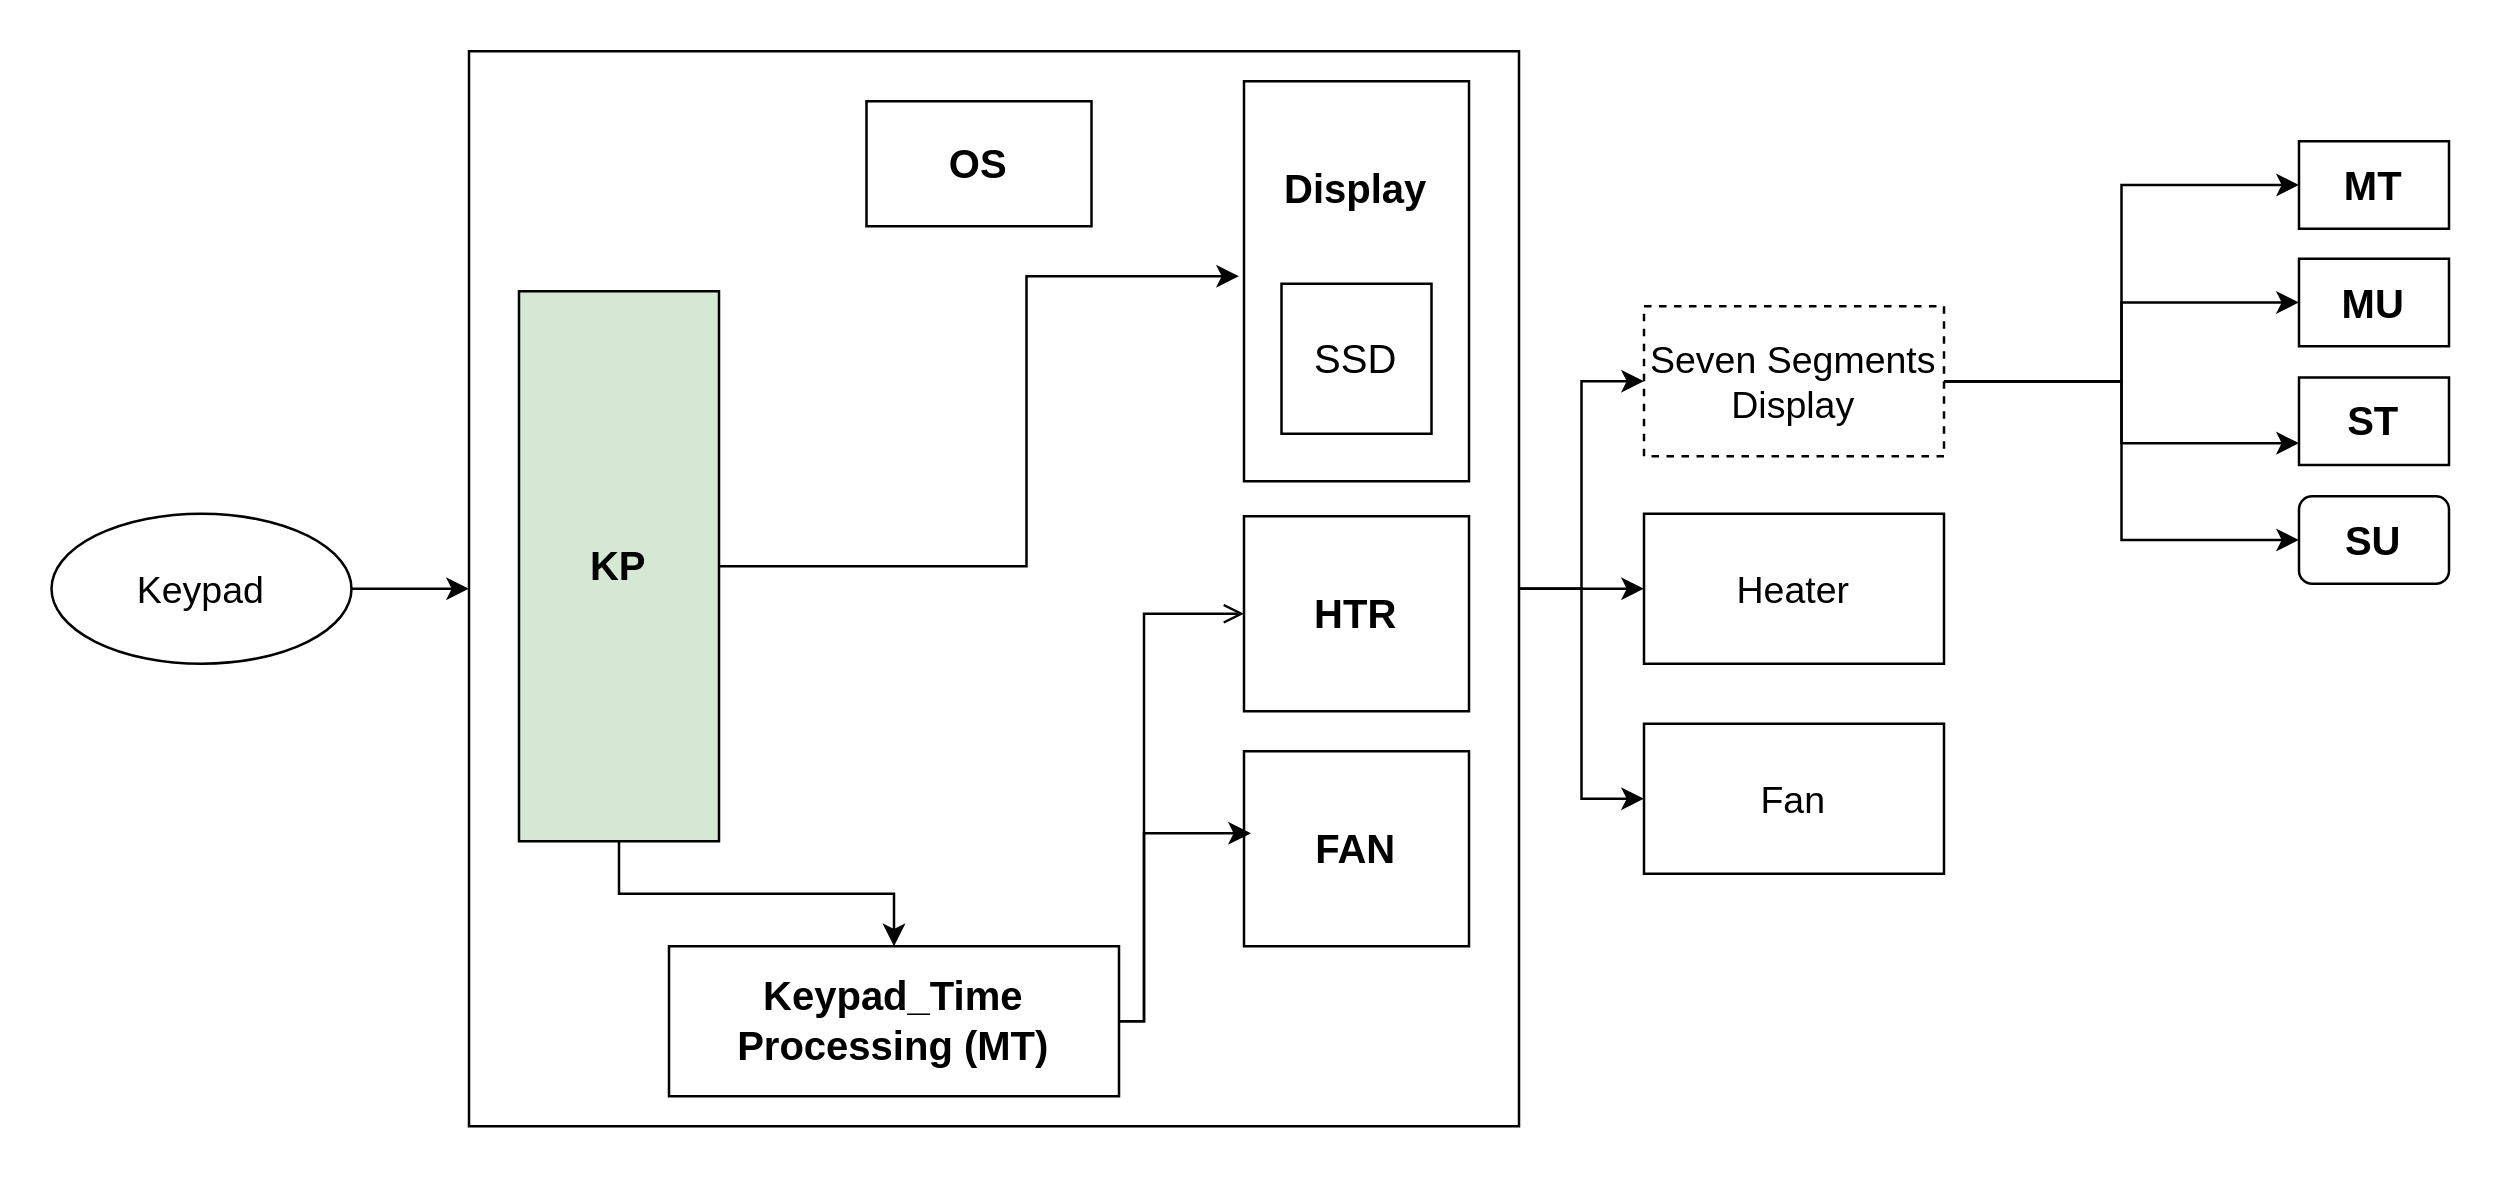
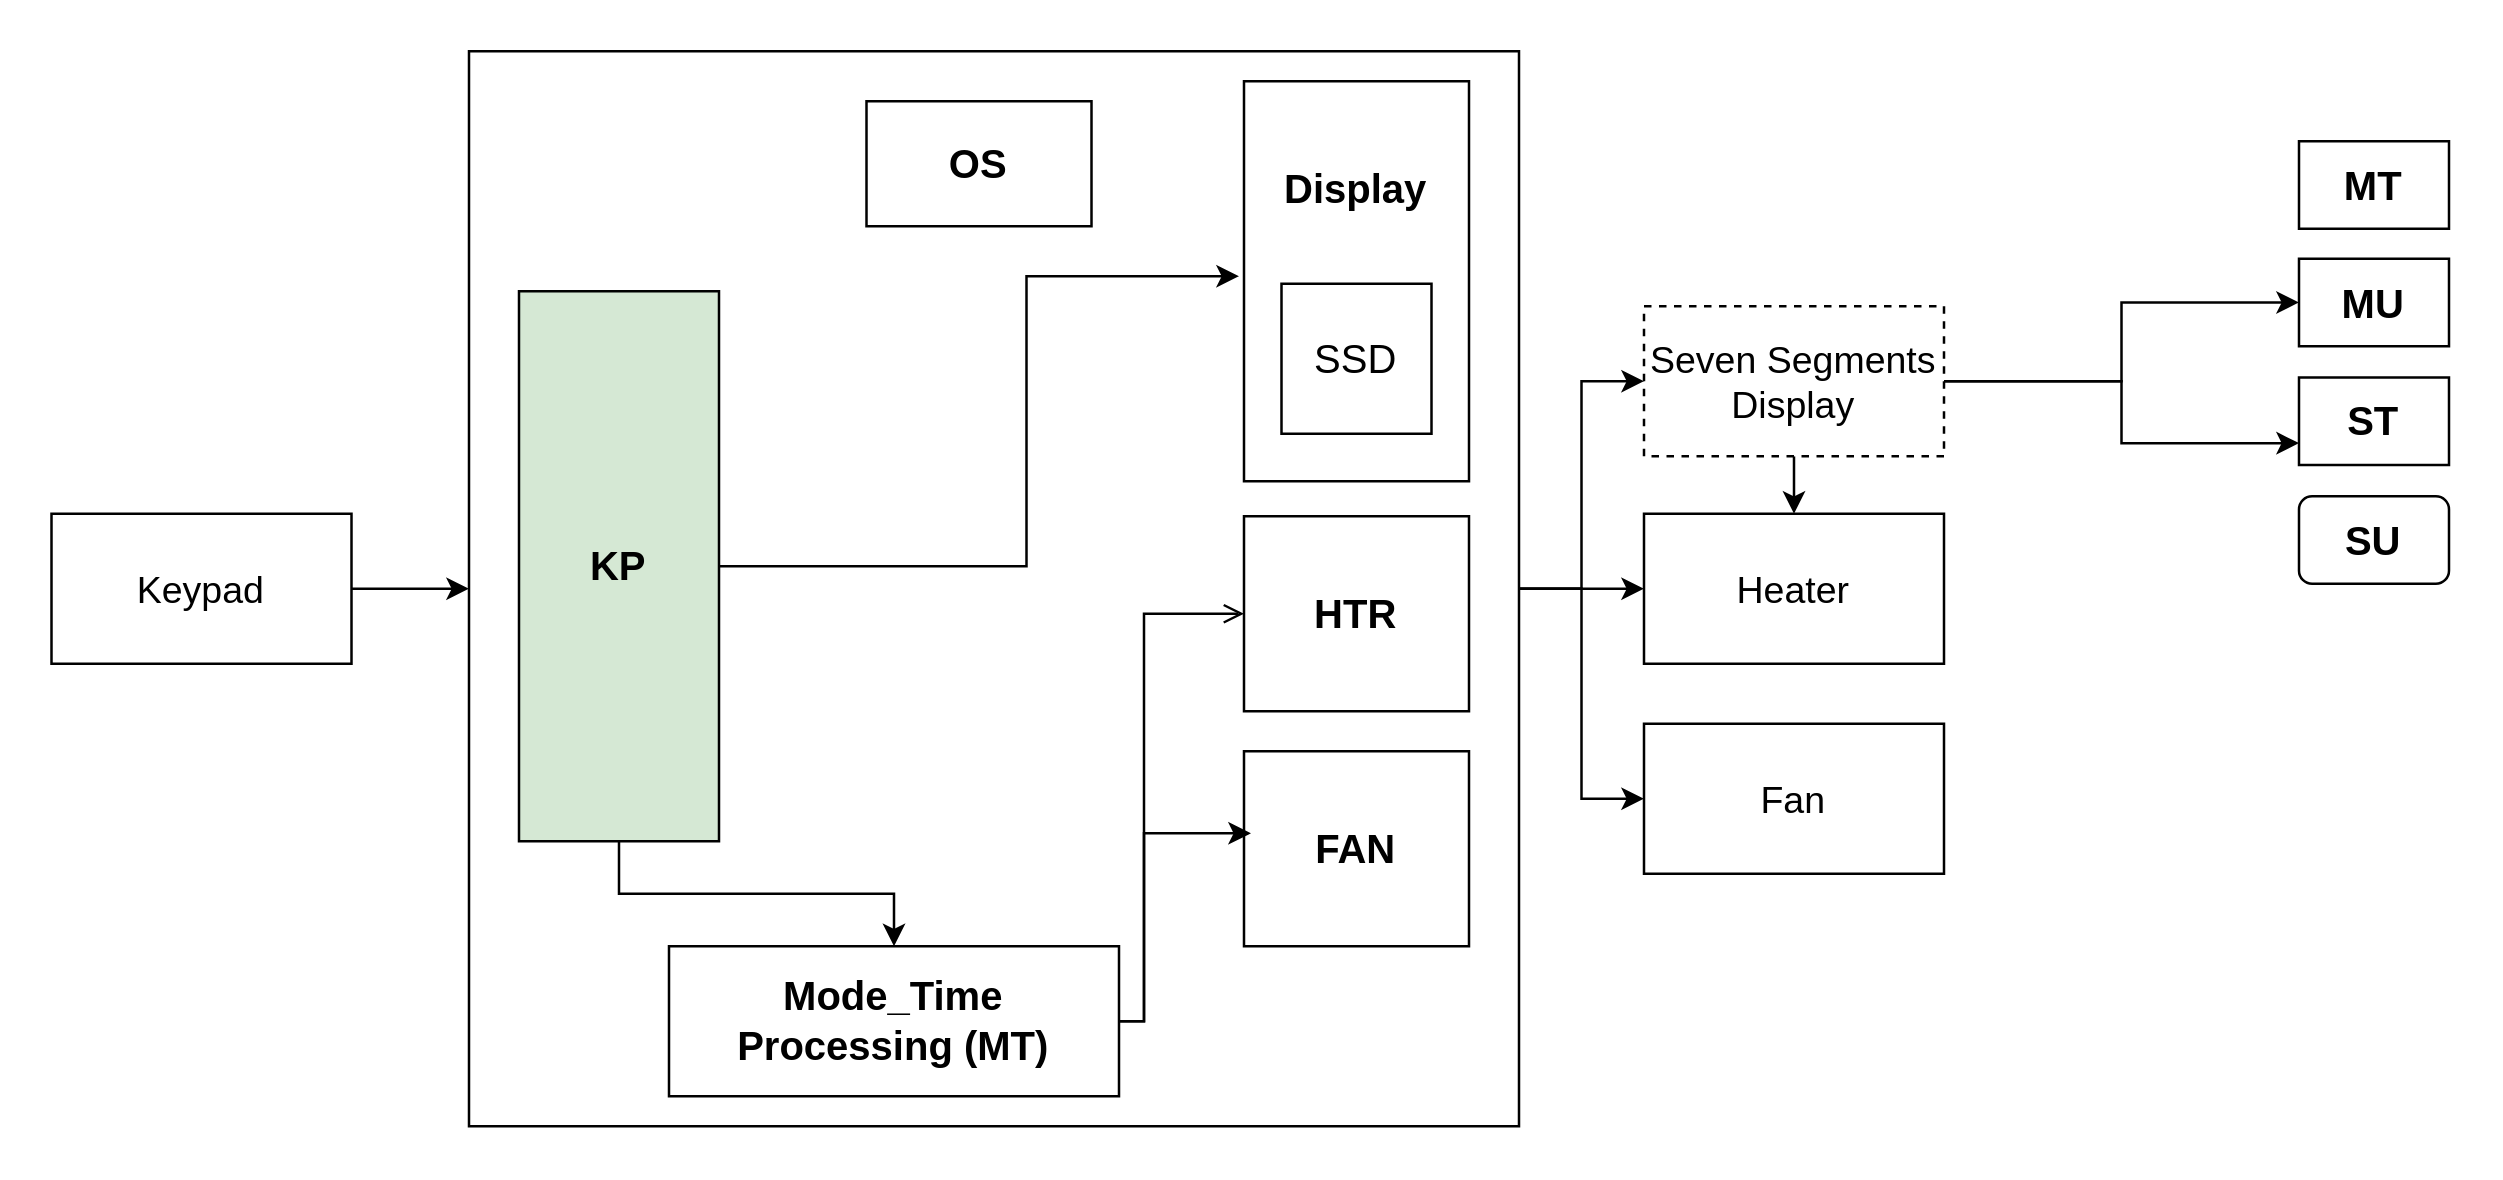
- <mxCell id="2" style="edgeStyle=orthogonalEdgeStyle;rounded=0;orthogonalLoop=1;jettySize=auto;html=1;entryX=0;entryY=0.5;entryDx=0;entryDy=0;" edge="1" parent="1" source="6" target="27"><mxGeometry relative="1" as="geometry"><mxPoint x="878" y="77.5" as="targetPoint" /></mxGeometry></mxCell>
- <mxCell id="5" style="edgeStyle=orthogonalEdgeStyle;rounded=0;orthogonalLoop=1;jettySize=auto;html=1;entryX=0;entryY=0.5;entryDx=0;entryDy=0;" edge="1" parent="1" source="6" target="30"><mxGeometry relative="1" as="geometry"><mxPoint x="878" y="219.5" as="targetPoint" /></mxGeometry></mxCell>
+ <mxCell id="5" style="edgeStyle=orthogonalEdgeStyle;rounded=0;orthogonalLoop=1;jettySize=auto;html=1;" edge="1" parent="1" source="6" target="9"><mxGeometry relative="1" as="geometry"><mxPoint x="878" y="219.5" as="targetPoint" /></mxGeometry></mxCell>
- <mxCell id="8" value="Keypad" style="ellipse;whiteSpace=wrap;html=1;fontStyle=0;fontSize=15;" vertex="1" parent="1"><mxGeometry x="20" y="205" width="120" height="60" as="geometry" /></mxCell>
+ <mxCell id="8" value="Keypad" style="rounded=0;whiteSpace=wrap;html=1;fontStyle=0;fontSize=15;" vertex="1" parent="1"><mxGeometry x="20" y="205" width="120" height="60" as="geometry" /></mxCell>
- <mxCell id="26" value="&lt;font style=&quot;font-size: 16px;&quot;&gt;&lt;b&gt;Keypad_Time Processing (MT)&lt;/b&gt;&lt;/font&gt;" style="rounded=0;whiteSpace=wrap;html=1;" vertex="1" parent="1"><mxGeometry x="267" y="378" width="180" height="60" as="geometry" /></mxCell>
+ <mxCell id="26" value="&lt;font style=&quot;font-size: 16px;&quot;&gt;&lt;b&gt;Mode_Time Processing (MT)&lt;/b&gt;&lt;/font&gt;" style="rounded=0;whiteSpace=wrap;html=1;" vertex="1" parent="1"><mxGeometry x="267" y="378" width="180" height="60" as="geometry" /></mxCell>
